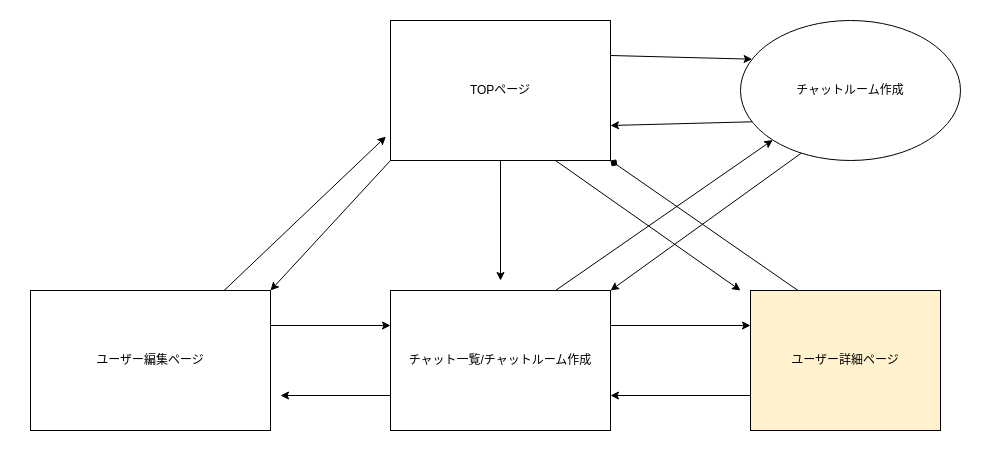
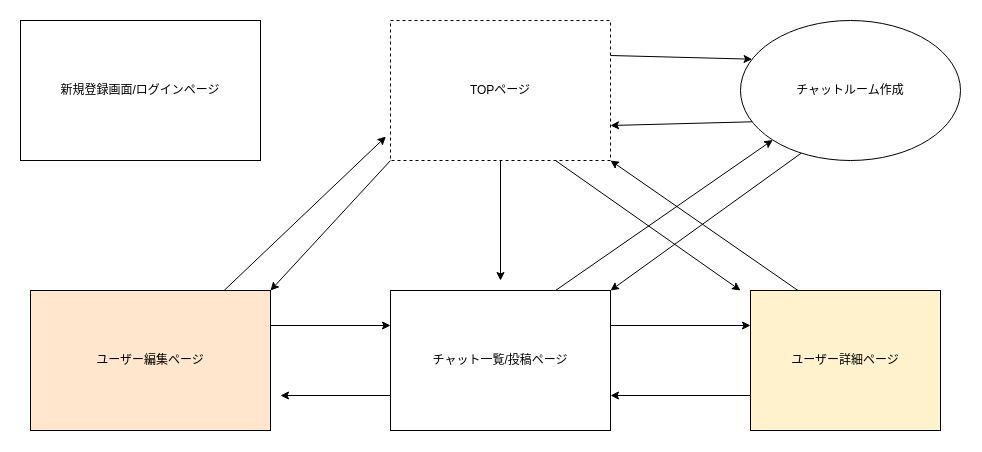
+ <mxCell id="2" value="新規登録画面/ログインページ" style="rounded=0;whiteSpace=wrap;html=1;" vertex="1" parent="1"><mxGeometry x="20" y="20" width="240" height="140" as="geometry" /></mxCell>
- <mxCell id="7" value="TOPページ" style="rounded=0;whiteSpace=wrap;html=1;" vertex="1" parent="1"><mxGeometry x="390" y="20" width="220" height="140" as="geometry" /></mxCell>
+ <mxCell id="7" value="TOPページ" style="rounded=0;whiteSpace=wrap;html=1;dashed=1;" vertex="1" parent="1"><mxGeometry x="390" y="20" width="220" height="140" as="geometry" /></mxCell>
- <mxCell id="13" style="edgeStyle=none;html=1;exitX=0.25;exitY=0;exitDx=0;exitDy=0;entryX=1;entryY=1;entryDx=0;entryDy=0;endArrow=diamond;" edge="1" parent="1" source="14" target="7"><mxGeometry relative="1" as="geometry" /></mxCell>
+ <mxCell id="13" style="edgeStyle=none;html=1;exitX=0.25;exitY=0;exitDx=0;exitDy=0;entryX=1;entryY=1;entryDx=0;entryDy=0;" edge="1" parent="1" source="14" target="7"><mxGeometry relative="1" as="geometry" /></mxCell>
- <mxCell id="20" value="ユーザー編集ページ" style="rounded=0;whiteSpace=wrap;html=1;" vertex="1" parent="1"><mxGeometry x="30" y="290" width="240" height="140" as="geometry" /></mxCell>
+ <mxCell id="20" value="ユーザー編集ページ" style="rounded=0;whiteSpace=wrap;html=1;fillColor=#ffe6cc;" vertex="1" parent="1"><mxGeometry x="30" y="290" width="240" height="140" as="geometry" /></mxCell>
- <mxCell id="11" value="チャット一覧/チャットルーム作成" style="rounded=0;whiteSpace=wrap;html=1;" vertex="1" parent="1"><mxGeometry x="390" y="290" width="220" height="140" as="geometry" /></mxCell>
+ <mxCell id="11" value="チャット一覧/投稿ページ" style="rounded=0;whiteSpace=wrap;html=1;" vertex="1" parent="1"><mxGeometry x="390" y="290" width="220" height="140" as="geometry" /></mxCell>
